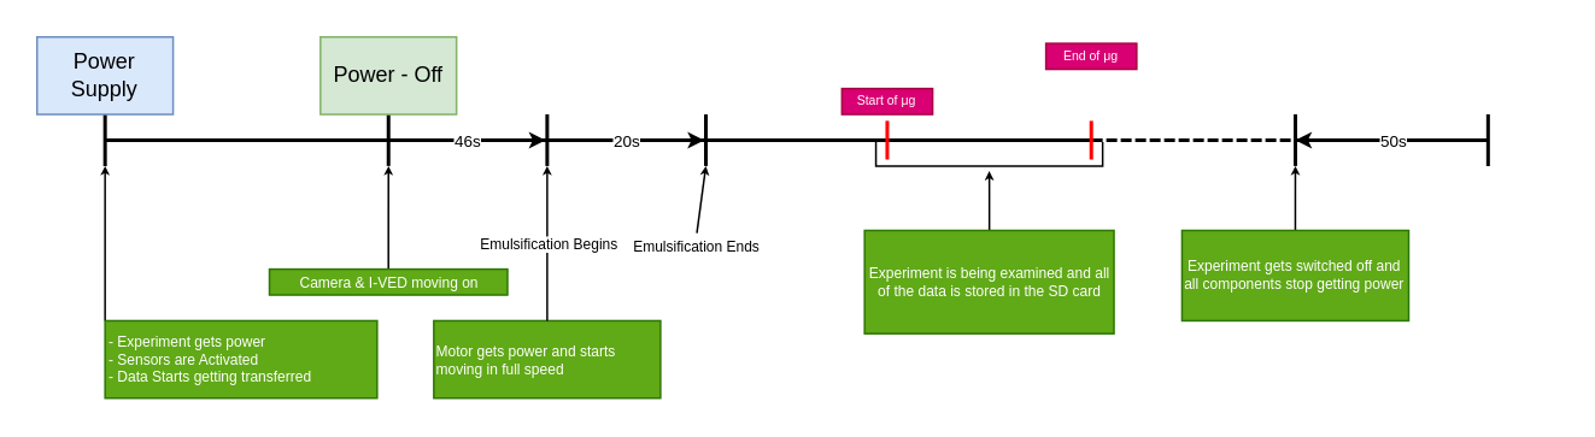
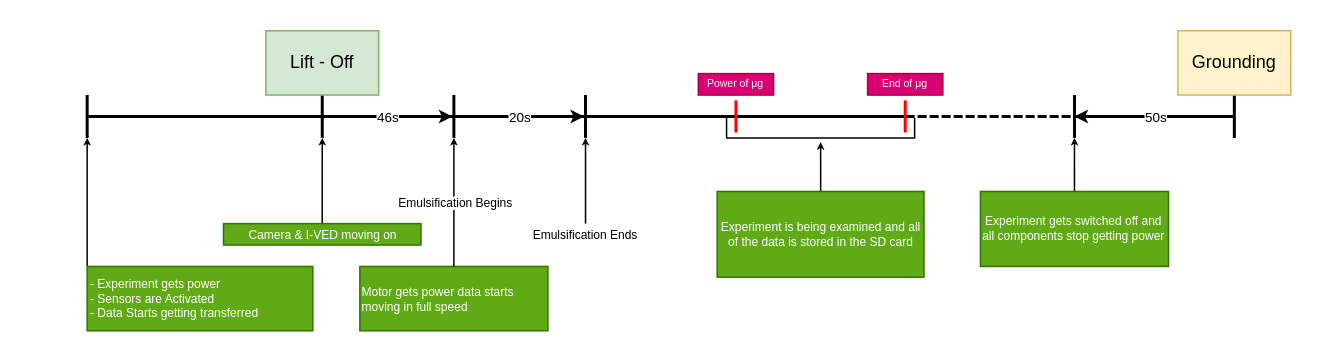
- <mxCell id="17" value="End of μg" style="text;html=1;strokeColor=#A50040;fillColor=#d80073;align=center;verticalAlign=middle;whiteSpace=wrap;rounded=0;fontColor=#ffffff;fontSize=7;" vertex="1" parent="2"><mxGeometry x="557.91" y="3.571" width="50.149" height="14.286" as="geometry" /></mxCell>
+ <mxCell id="17" value="End of μg" style="text;html=1;strokeColor=#A50040;fillColor=#d80073;align=center;verticalAlign=middle;whiteSpace=wrap;rounded=0;fontColor=#ffffff;fontSize=7;" vertex="1" parent="2"><mxGeometry x="557.91" y="28.571" width="50.149" height="14.286" as="geometry" /></mxCell>
- <mxCell id="5" value="Power - Off" style="text;html=1;strokeColor=#82b366;fillColor=#d5e8d4;align=center;verticalAlign=middle;whiteSpace=wrap;rounded=0;" vertex="1" parent="2"><mxGeometry x="156.716" width="75.224" height="42.857" as="geometry" /></mxCell>
+ <mxCell id="5" value="Lift - Off" style="text;html=1;strokeColor=#82b366;fillColor=#d5e8d4;align=center;verticalAlign=middle;whiteSpace=wrap;rounded=0;" vertex="1" parent="2"><mxGeometry x="156.716" width="75.224" height="42.857" as="geometry" /></mxCell>
- <mxCell id="7" value="Power Supply" style="text;html=1;strokeColor=#6c8ebf;fillColor=#dae8fc;align=center;verticalAlign=middle;whiteSpace=wrap;rounded=0;" vertex="1" parent="2"><mxGeometry width="75.224" height="42.857" as="geometry" /></mxCell>
+ <mxCell id="6" value="Grounding" style="text;html=1;strokeColor=#d6b656;fillColor=#fff2cc;align=center;verticalAlign=middle;whiteSpace=wrap;rounded=0;" vertex="1" parent="2"><mxGeometry x="764.776" width="75.224" height="42.857" as="geometry" /></mxCell>
- <mxCell id="16" value="Start of μg" style="text;html=1;strokeColor=#A50040;fillColor=#d80073;align=center;verticalAlign=middle;whiteSpace=wrap;rounded=0;fontColor=#ffffff;fontSize=7;" vertex="1" parent="2"><mxGeometry x="445.075" y="28.571" width="50.149" height="14.286" as="geometry" /></mxCell>
+ <mxCell id="16" value="Power of μg" style="text;html=1;strokeColor=#A50040;fillColor=#d80073;align=center;verticalAlign=middle;whiteSpace=wrap;rounded=0;fontColor=#ffffff;fontSize=7;" vertex="1" parent="2"><mxGeometry x="445.075" y="28.571" width="50.149" height="14.286" as="geometry" /></mxCell>
- <mxCell id="27" value="Emulsification Ends" style="text;html=1;strokeColor=none;fillColor=none;align=center;verticalAlign=middle;whiteSpace=wrap;rounded=0;fontSize=8;" vertex="1" parent="2"><mxGeometry x="317.836" y="108.571" width="94.03" height="14.286" as="geometry" /></mxCell>
+ <mxCell id="27" value="Emulsification Ends" style="text;html=1;strokeColor=none;fillColor=none;align=center;verticalAlign=middle;whiteSpace=wrap;rounded=0;fontSize=8;" vertex="1" parent="2"><mxGeometry x="322.836" y="128.571" width="94.03" height="14.286" as="geometry" /></mxCell>
- <mxCell id="23" value="&lt;span style=&quot;font-size: 8px; background-color: initial;&quot;&gt;Motor gets power and starts moving in full speed&lt;br&gt;&lt;/span&gt;" style="text;html=1;strokeColor=#2D7600;fillColor=#60a917;align=left;verticalAlign=middle;whiteSpace=wrap;rounded=0;fontColor=#ffffff;fontSize=8;spacing=2;" vertex="1" parent="2"><mxGeometry x="219.403" y="157.143" width="125.373" height="42.857" as="geometry" /></mxCell>
+ <mxCell id="23" value="&lt;span style=&quot;font-size: 8px; background-color: initial;&quot;&gt;Motor gets power data starts moving in full speed&lt;br&gt;&lt;/span&gt;" style="text;html=1;strokeColor=#2D7600;fillColor=#60a917;align=left;verticalAlign=middle;whiteSpace=wrap;rounded=0;fontColor=#ffffff;fontSize=8;spacing=2;" vertex="1" parent="2"><mxGeometry x="219.403" y="157.143" width="125.373" height="42.857" as="geometry" /></mxCell>
